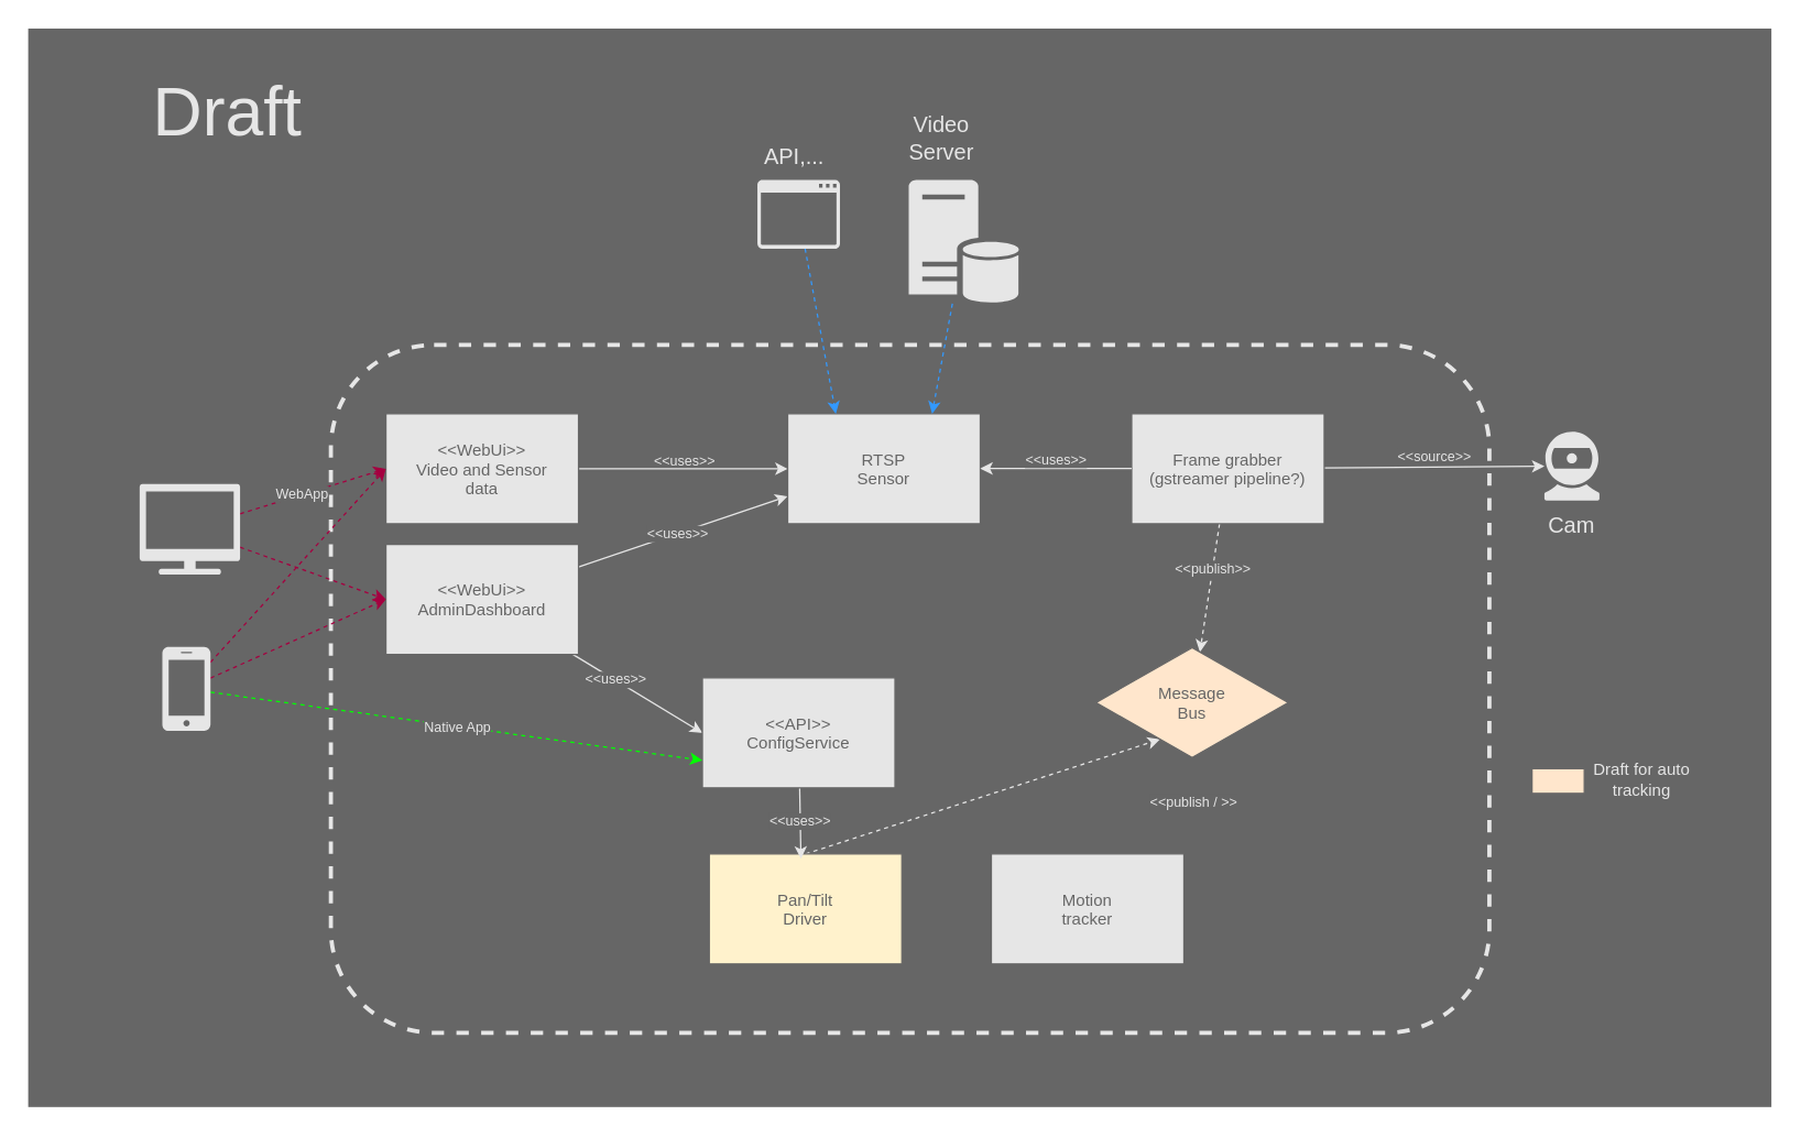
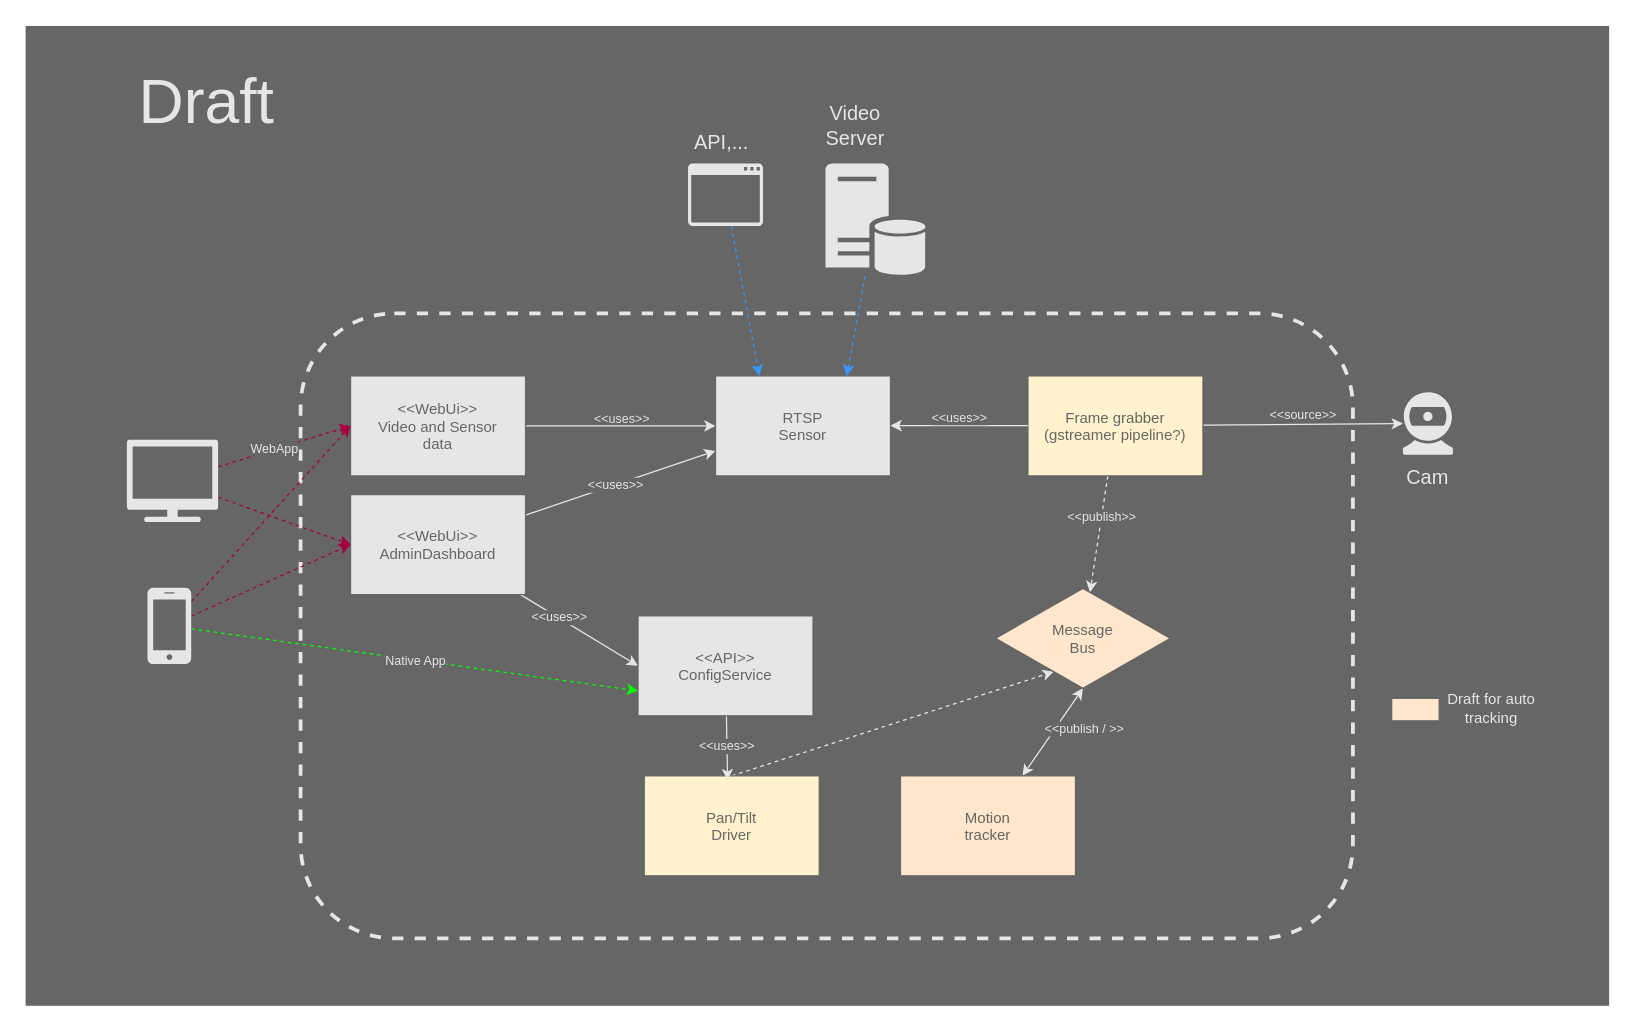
- <mxCell id="19" value="Frame grabber&#10;(gstreamer pipeline?)" style="fontStyle=0;strokeColor=#666666;fillColor=#E6E6E6;fontColor=#666666;" parent="1" vertex="1"><mxGeometry x="822" y="300" width="140" height="80" as="geometry" /></mxCell>
+ <mxCell id="19" value="Frame grabber&#10;(gstreamer pipeline?)" style="fontStyle=0;strokeColor=#666666;fillColor=#fff2cc;fontColor=#666666;" parent="1" vertex="1"><mxGeometry x="822" y="300" width="140" height="80" as="geometry" /></mxCell>
+ <mxCell id="13" style="edgeStyle=none;rounded=0;orthogonalLoop=1;jettySize=auto;html=1;entryX=0.5;entryY=1;entryDx=0;entryDy=0;fontColor=#666666;startArrow=classic;startFill=1;strokeColor=#E6E6E6;" parent="1" source="14" target="22" edge="1"><mxGeometry relative="1" as="geometry" /></mxCell>
- <mxCell id="14" value="Motion&#10;tracker" style="fontStyle=0;strokeColor=#666666;fontColor=#666666;fillColor=#e6e6e6;" parent="1" vertex="1"><mxGeometry x="720" y="620" width="140" height="80" as="geometry" /></mxCell>
+ <mxCell id="14" value="Motion&#10;tracker" style="fontStyle=0;strokeColor=#666666;fontColor=#666666;fillColor=#FFE6CC;" parent="1" vertex="1"><mxGeometry x="720" y="620" width="140" height="80" as="geometry" /></mxCell>
